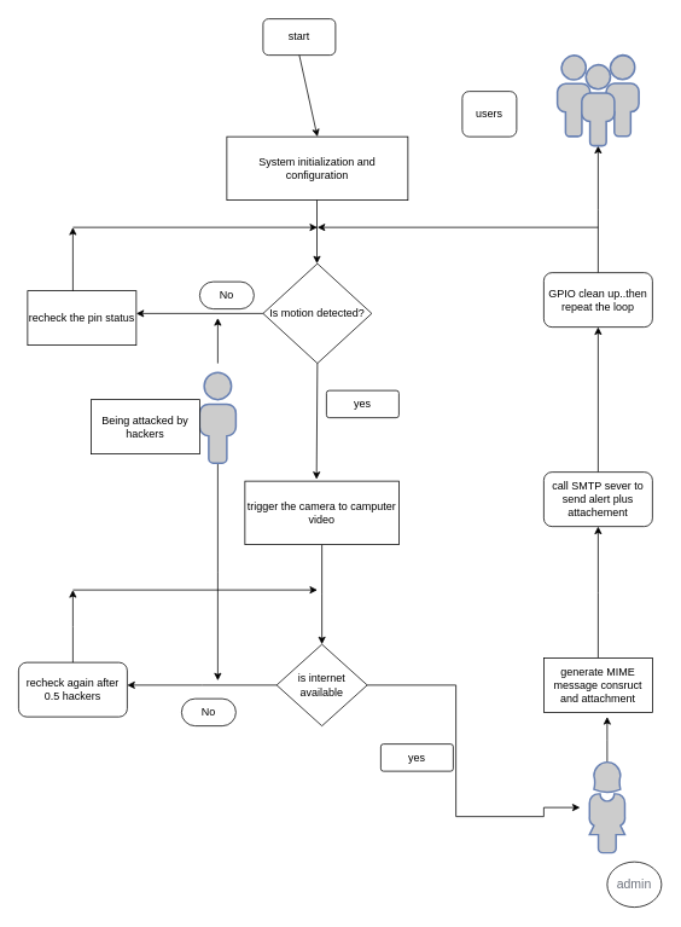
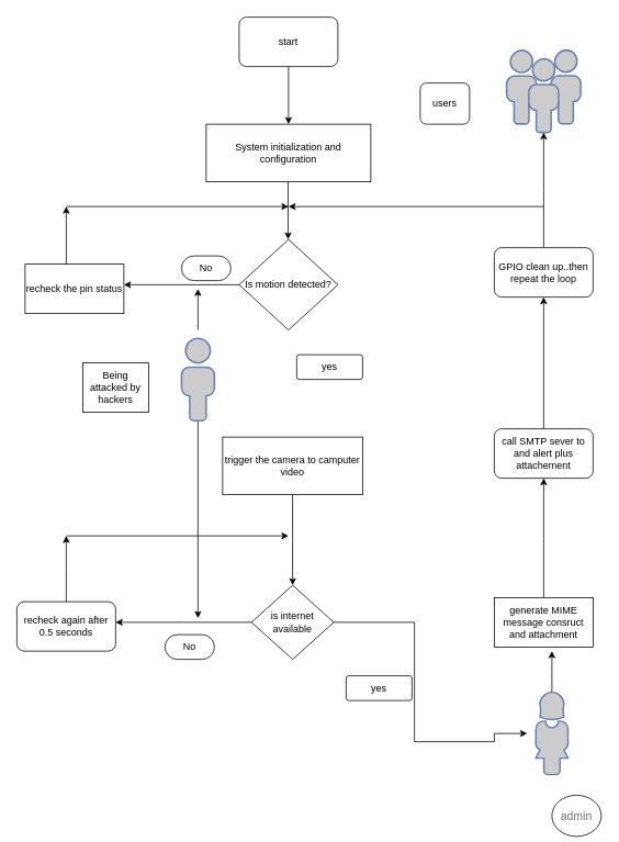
- <mxCell id="2" value="start" style="rounded=1;whiteSpace=wrap;html=1;" parent="1" vertex="1"><mxGeometry x="290" y="20" width="80" height="40" as="geometry" /></mxCell>
+ <mxCell id="2" value="start" style="rounded=1;whiteSpace=wrap;html=1;" parent="1" vertex="1"><mxGeometry x="290" y="20" width="120" height="60" as="geometry" /></mxCell>
- <mxCell id="16" value="" style="endArrow=classic;html=1;exitX=0.5;exitY=1;exitDx=0;exitDy=0;entryX=0.465;entryY=-0.029;entryDx=0;entryDy=0;entryPerimeter=0;" parent="1" source="6" target="20" edge="1"><mxGeometry width="50" height="50" relative="1" as="geometry"><mxPoint x="270" y="430" as="sourcePoint" /><mxPoint x="350" y="470" as="targetPoint" /></mxGeometry></mxCell>
- <mxCell id="12" value="Being attacked by hackers" style="rounded=0;whiteSpace=wrap;html=1;" parent="1" vertex="1"><mxGeometry x="100" y="440" width="120" height="60" as="geometry" /></mxCell>
+ <mxCell id="12" value="Being attacked by hackers" style="rounded=0;whiteSpace=wrap;html=1;" parent="1" vertex="1"><mxGeometry x="100" y="440" width="80" height="60" as="geometry" /></mxCell>
- <mxCell id="32" value="call SMTP sever to send alert plus attachement" style="rounded=1;whiteSpace=wrap;html=1;" parent="1" vertex="1"><mxGeometry x="600" y="520" width="120" height="60" as="geometry" /></mxCell>
+ <mxCell id="32" value="call SMTP sever to and alert plus attachement" style="rounded=1;whiteSpace=wrap;html=1;" parent="1" vertex="1"><mxGeometry x="600" y="520" width="120" height="60" as="geometry" /></mxCell>
- <mxCell id="26" value="recheck again after 0.5 hackers" style="rounded=1;whiteSpace=wrap;html=1;" parent="1" vertex="1"><mxGeometry x="20" y="730" width="120" height="60" as="geometry" /></mxCell>
+ <mxCell id="26" value="recheck again after 0.5 seconds" style="rounded=1;whiteSpace=wrap;html=1;" parent="1" vertex="1"><mxGeometry x="20" y="730" width="120" height="60" as="geometry" /></mxCell>
- <mxCell id="37" value="&lt;span style=&quot;color: rgb(109 , 114 , 124) ; font-family: &amp;#34;roboto&amp;#34; , , &amp;#34;blinkmacsystemfont&amp;#34; , &amp;#34;segoe ui&amp;#34; , &amp;#34;helvetica neue&amp;#34; , &amp;#34;arial&amp;#34; , sans-serif , &amp;#34;apple color emoji&amp;#34; , &amp;#34;segoe ui emoji&amp;#34; , &amp;#34;segoe ui symbol&amp;#34; ; font-size: 14px ; text-align: left ; background-color: rgb(255 , 255 , 255)&quot;&gt;admin&lt;/span&gt;" style="ellipse;whiteSpace=wrap;html=1;" parent="1" vertex="1"><mxGeometry x="670" y="950" width="60" height="50" as="geometry" /></mxCell>
+ <mxCell id="37" value="&lt;span style=&quot;color: rgb(109 , 114 , 124) ; font-family: &amp;#34;roboto&amp;#34; , , &amp;#34;blinkmacsystemfont&amp;#34; , &amp;#34;segoe ui&amp;#34; , &amp;#34;helvetica neue&amp;#34; , &amp;#34;arial&amp;#34; , sans-serif , &amp;#34;apple color emoji&amp;#34; , &amp;#34;segoe ui emoji&amp;#34; , &amp;#34;segoe ui symbol&amp;#34; ; font-size: 14px ; text-align: left ; background-color: rgb(255 , 255 , 255)&quot;&gt;admin&lt;/span&gt;" style="ellipse;whiteSpace=wrap;html=1;" parent="1" vertex="1"><mxGeometry x="670" y="965" width="60" height="50" as="geometry" /></mxCell>
